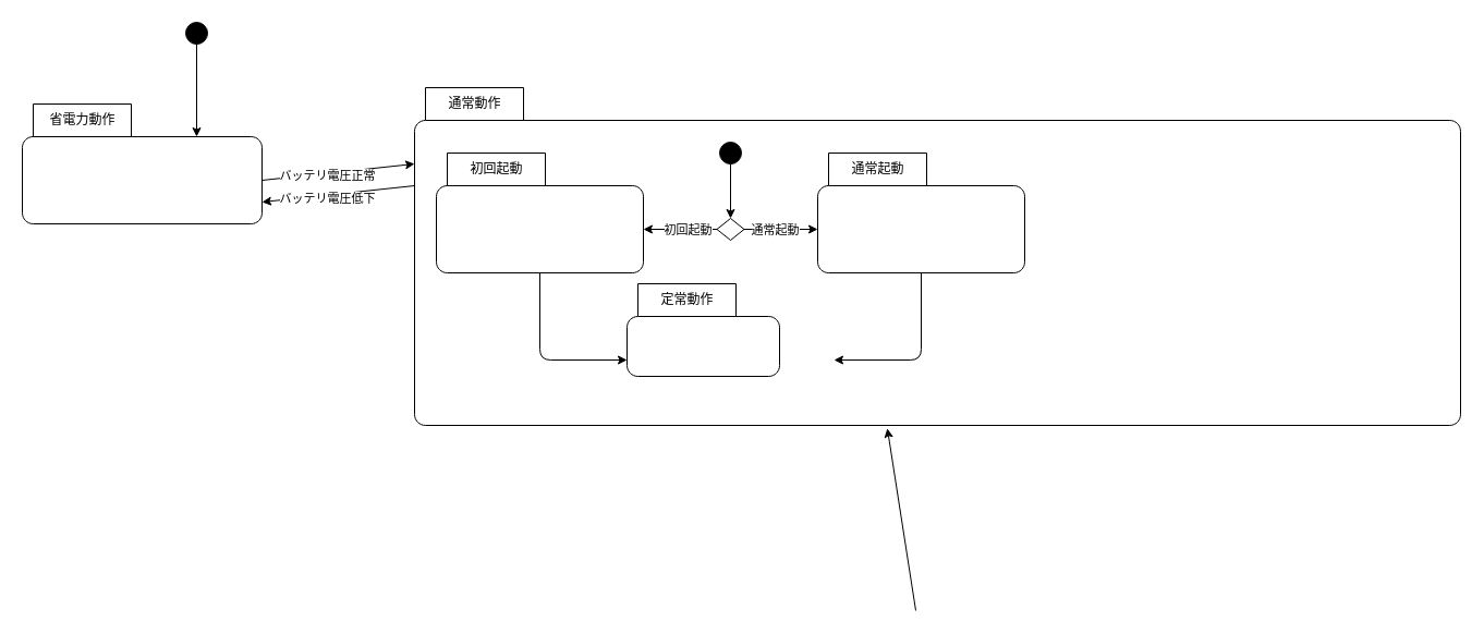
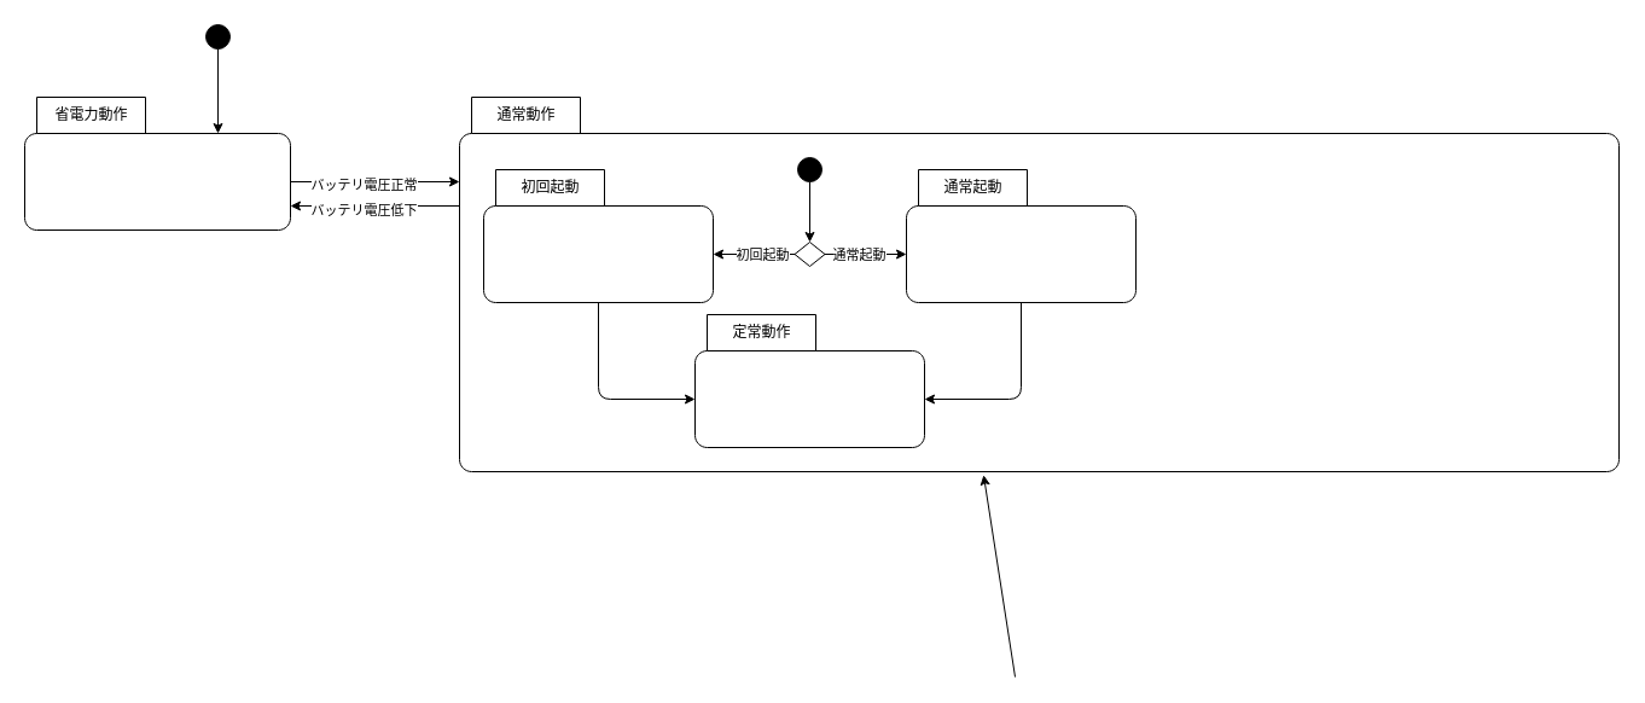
- <mxCell id="2" value="省電力動作" style="shape=folder;align=center;verticalAlign=middle;fontStyle=0;tabWidth=100;tabHeight=30;tabPosition=left;html=1;boundedLbl=1;labelInHeader=1;rounded=1;absoluteArcSize=1;arcSize=10;" parent="1" vertex="1"><mxGeometry x="20" y="95" width="220" height="110" as="geometry" /></mxCell>
+ <mxCell id="2" value="省電力動作" style="shape=folder;align=center;verticalAlign=middle;fontStyle=0;tabWidth=100;tabHeight=30;tabPosition=left;html=1;boundedLbl=1;labelInHeader=1;rounded=1;absoluteArcSize=1;arcSize=10;" parent="1" vertex="1"><mxGeometry x="20" y="80" width="220" height="110" as="geometry" /></mxCell>
- <mxCell id="19" value="定常動作" style="shape=folder;align=center;verticalAlign=middle;fontStyle=0;tabWidth=100;tabHeight=30;tabPosition=left;html=1;boundedLbl=1;labelInHeader=1;rounded=1;absoluteArcSize=1;arcSize=10;" parent="1" vertex="1"><mxGeometry x="575" y="260" width="140" height="85" as="geometry" /></mxCell>
+ <mxCell id="19" value="定常動作" style="shape=folder;align=center;verticalAlign=middle;fontStyle=0;tabWidth=100;tabHeight=30;tabPosition=left;html=1;boundedLbl=1;labelInHeader=1;rounded=1;absoluteArcSize=1;arcSize=10;" parent="1" vertex="1"><mxGeometry x="575" y="260" width="190" height="110" as="geometry" /></mxCell>
